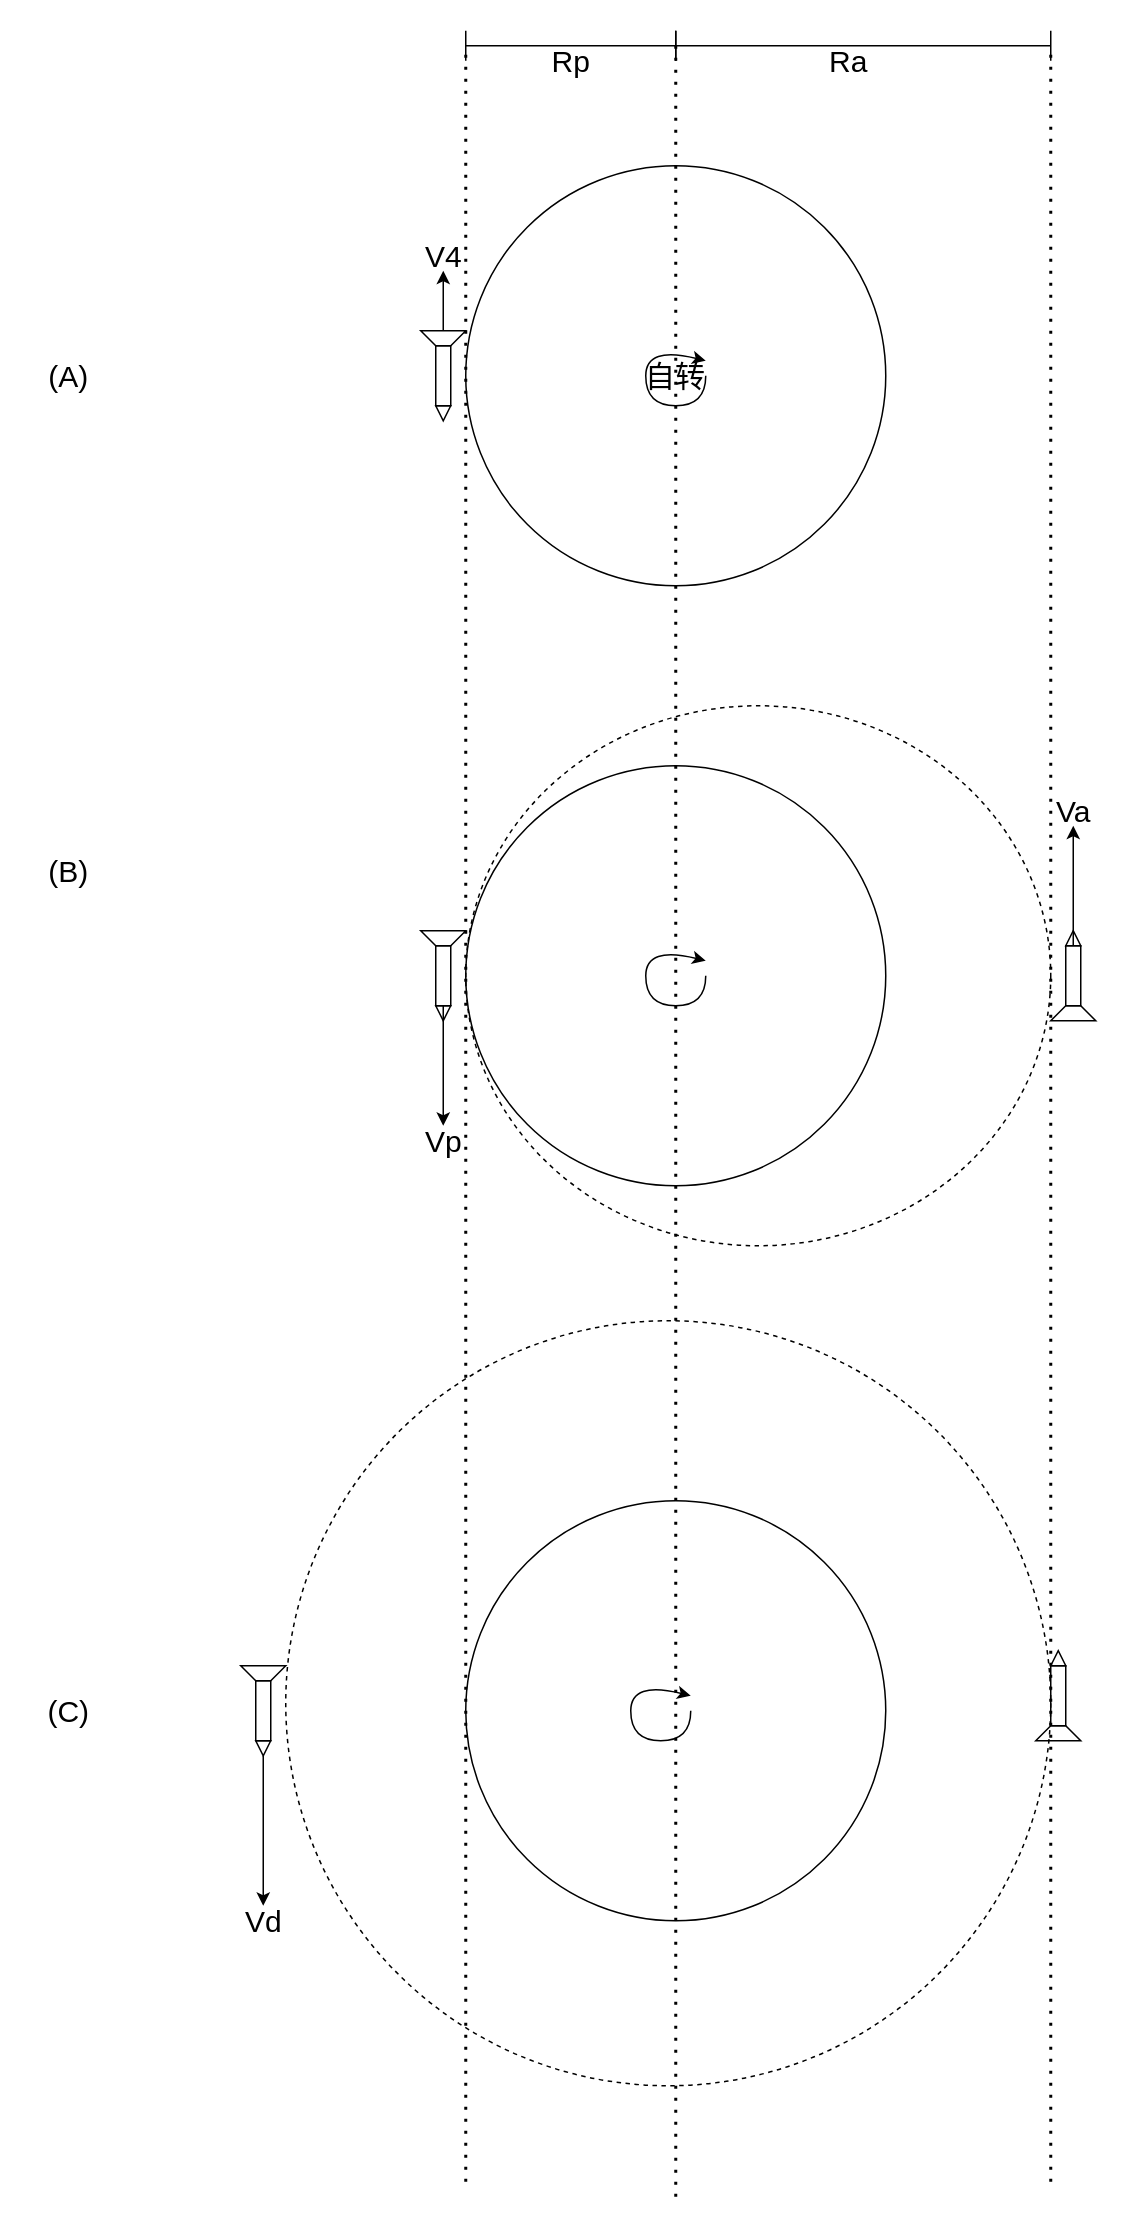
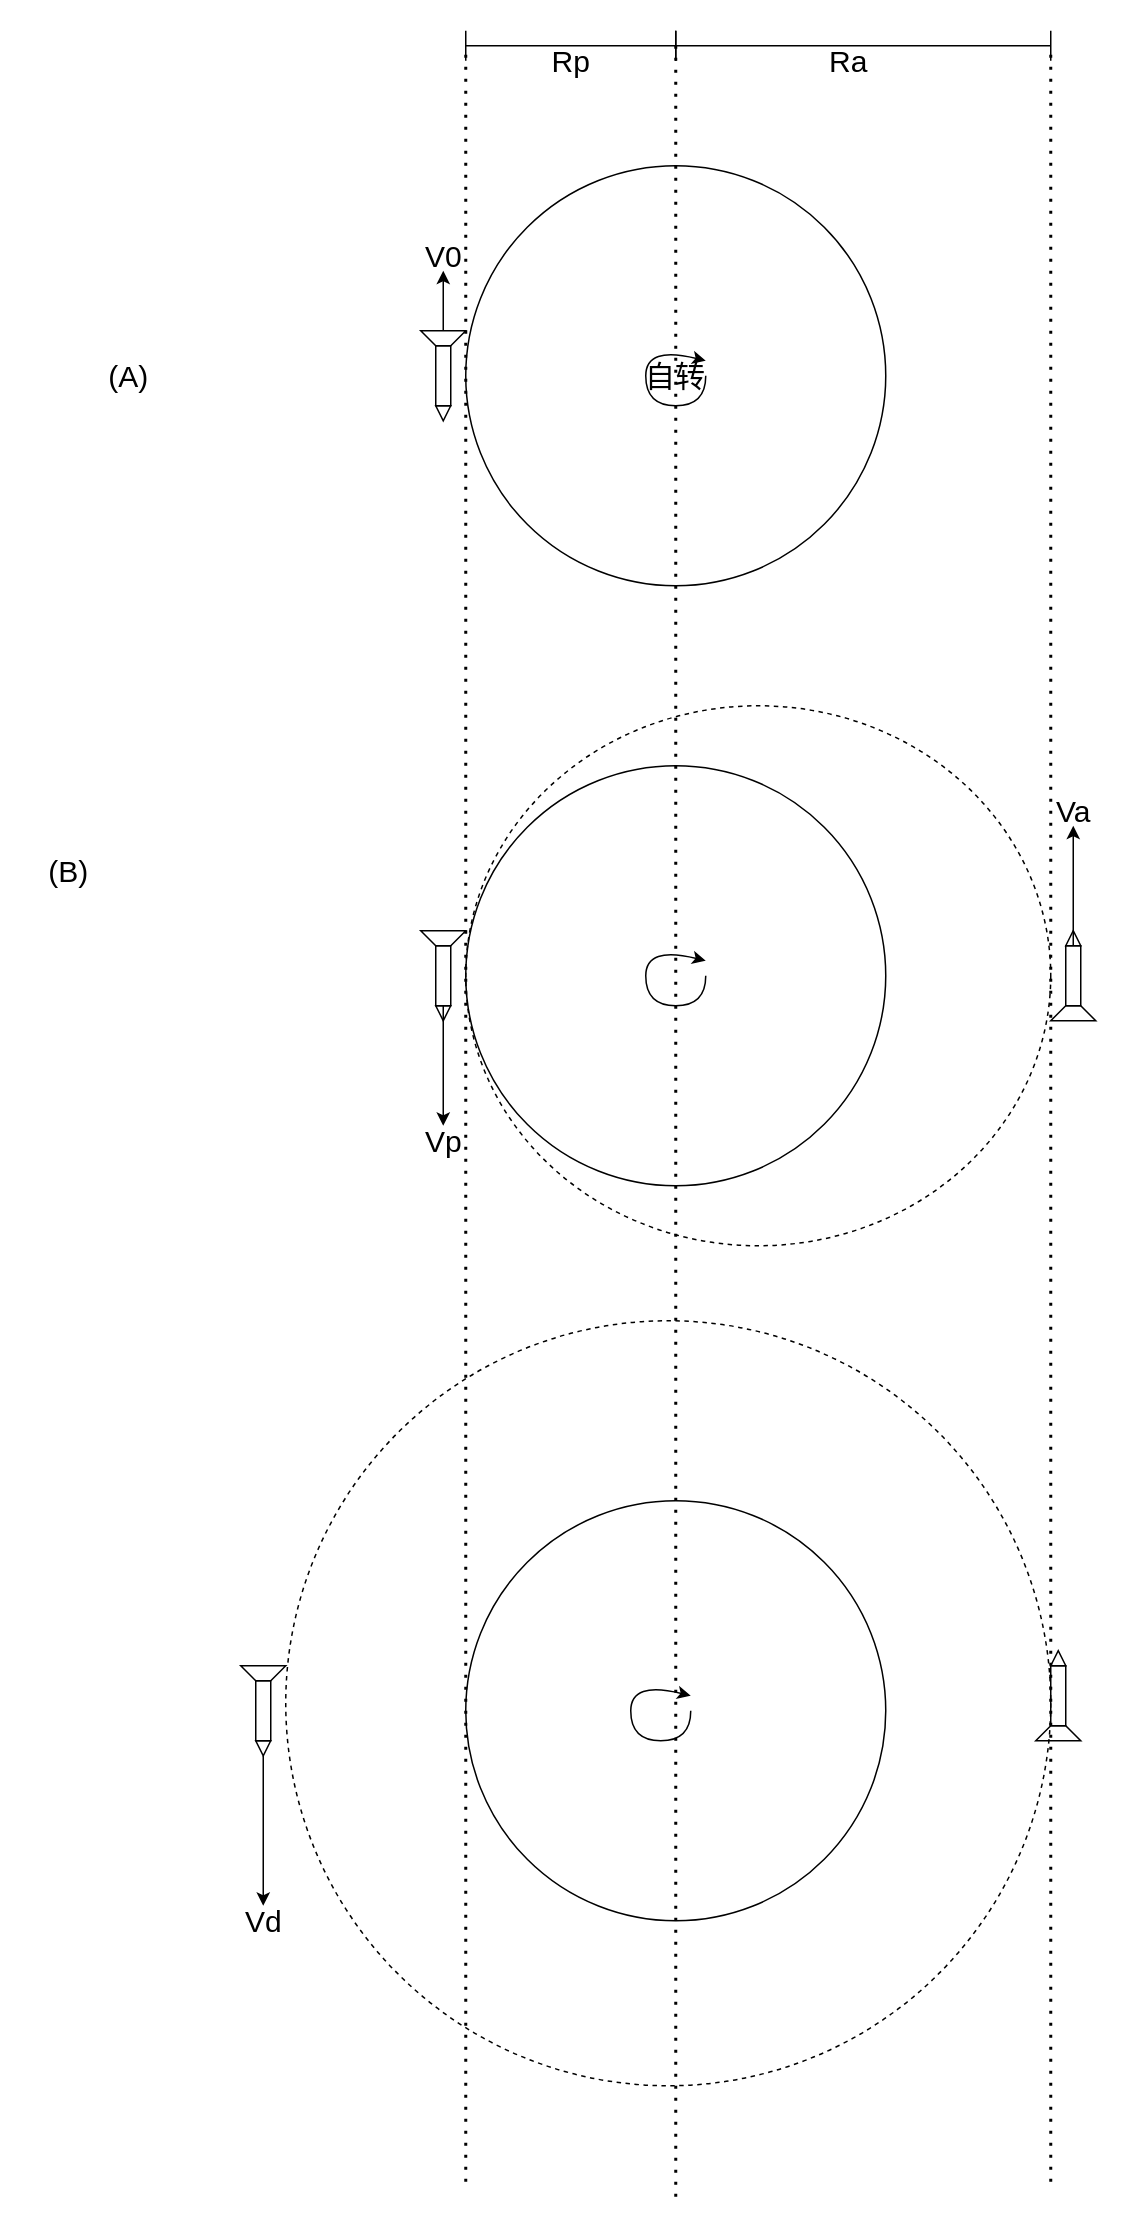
- <mxCell id="24" value="V4" style="text;html=1;align=center;verticalAlign=middle;resizable=0;points=[];autosize=1;strokeColor=none;fillColor=none;fontSize=20;" vertex="1" parent="1"><mxGeometry x="270" y="150" width="50" height="40" as="geometry" /></mxCell>
+ <mxCell id="24" value="V0" style="text;html=1;align=center;verticalAlign=middle;resizable=0;points=[];autosize=1;strokeColor=none;fillColor=none;fontSize=20;" vertex="1" parent="1"><mxGeometry x="270" y="150" width="50" height="40" as="geometry" /></mxCell>
- <mxCell id="45" value="(A)" style="text;html=1;align=center;verticalAlign=middle;resizable=0;points=[];autosize=1;strokeColor=none;fillColor=none;fontSize=20;" vertex="1" parent="1"><mxGeometry x="20" y="230" width="50" height="40" as="geometry" /></mxCell>
+ <mxCell id="45" value="(A)" style="text;html=1;align=center;verticalAlign=middle;resizable=0;points=[];autosize=1;strokeColor=none;fillColor=none;fontSize=20;" vertex="1" parent="1"><mxGeometry x="60" y="230" width="50" height="40" as="geometry" /></mxCell>
- <mxCell id="47" value="(C)" style="text;html=1;align=center;verticalAlign=middle;resizable=0;points=[];autosize=1;strokeColor=none;fillColor=none;fontSize=20;" vertex="1" parent="1"><mxGeometry x="20" y="1120" width="50" height="40" as="geometry" /></mxCell>
